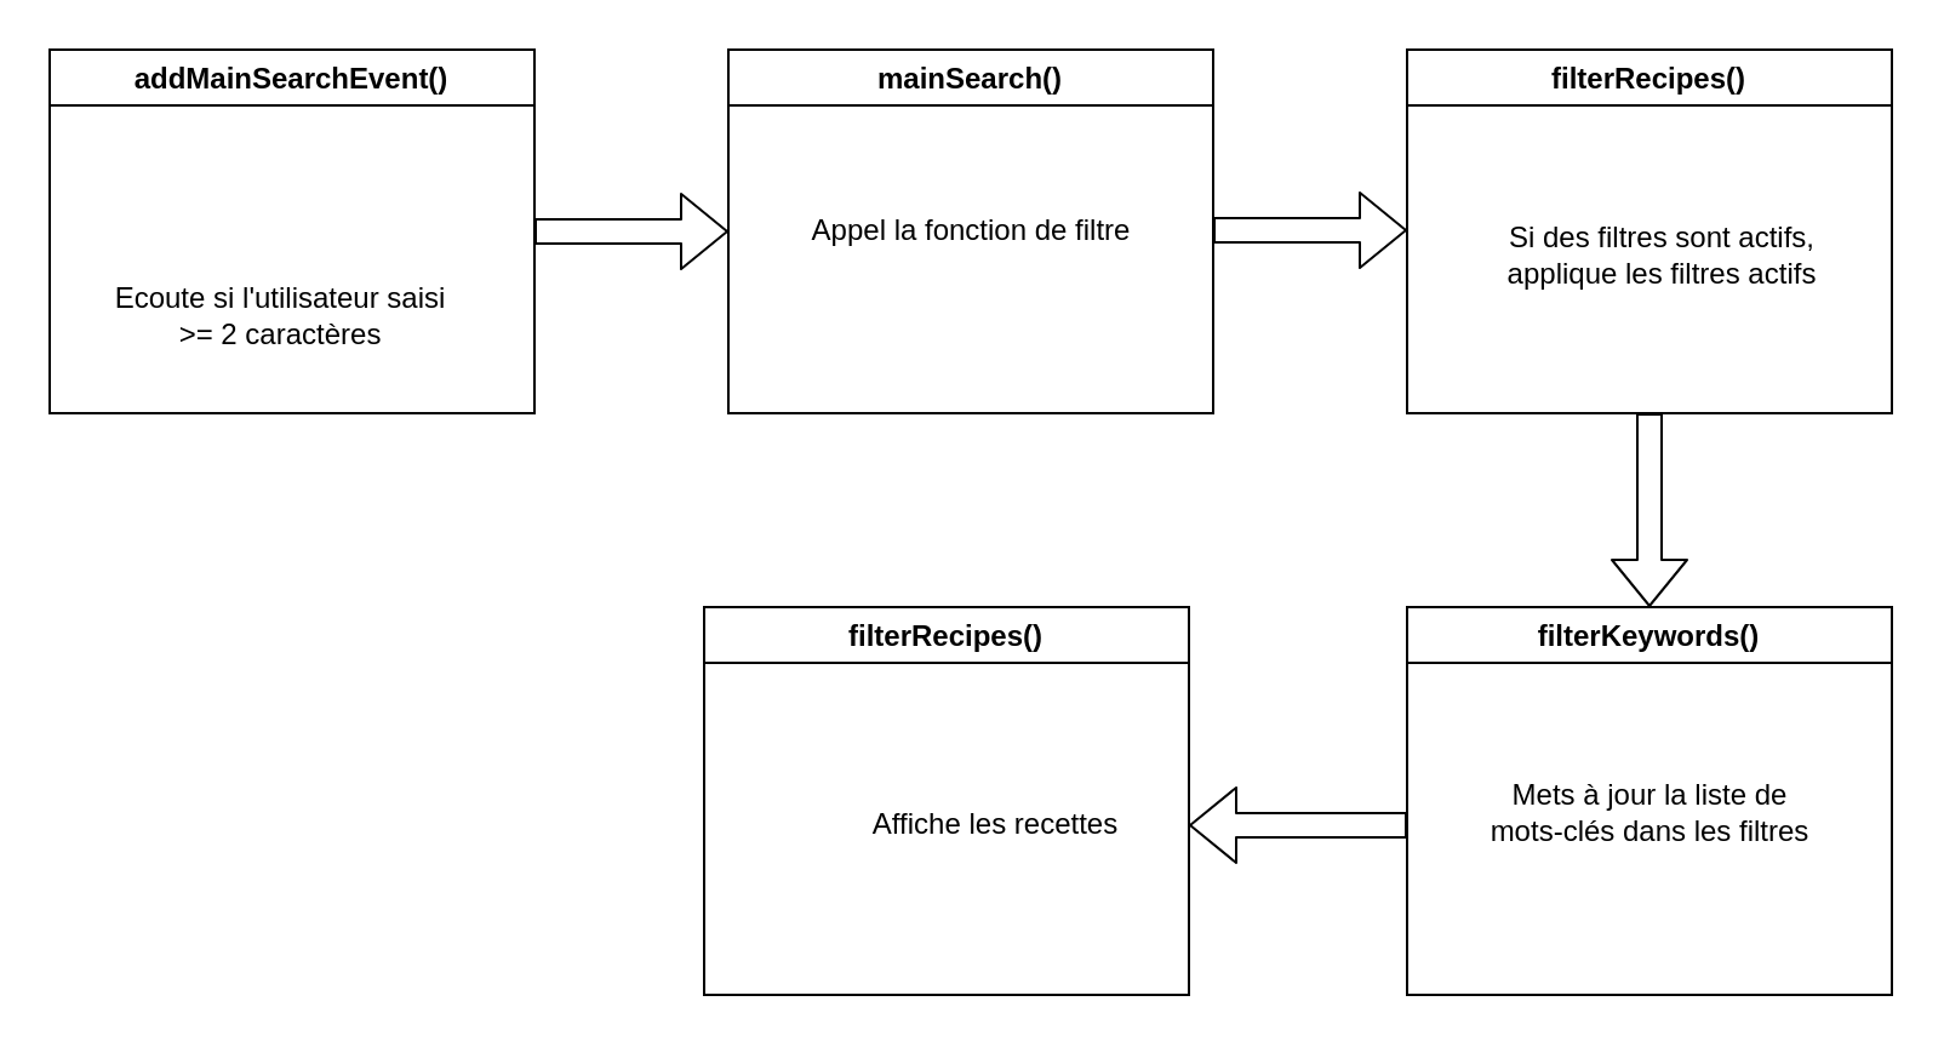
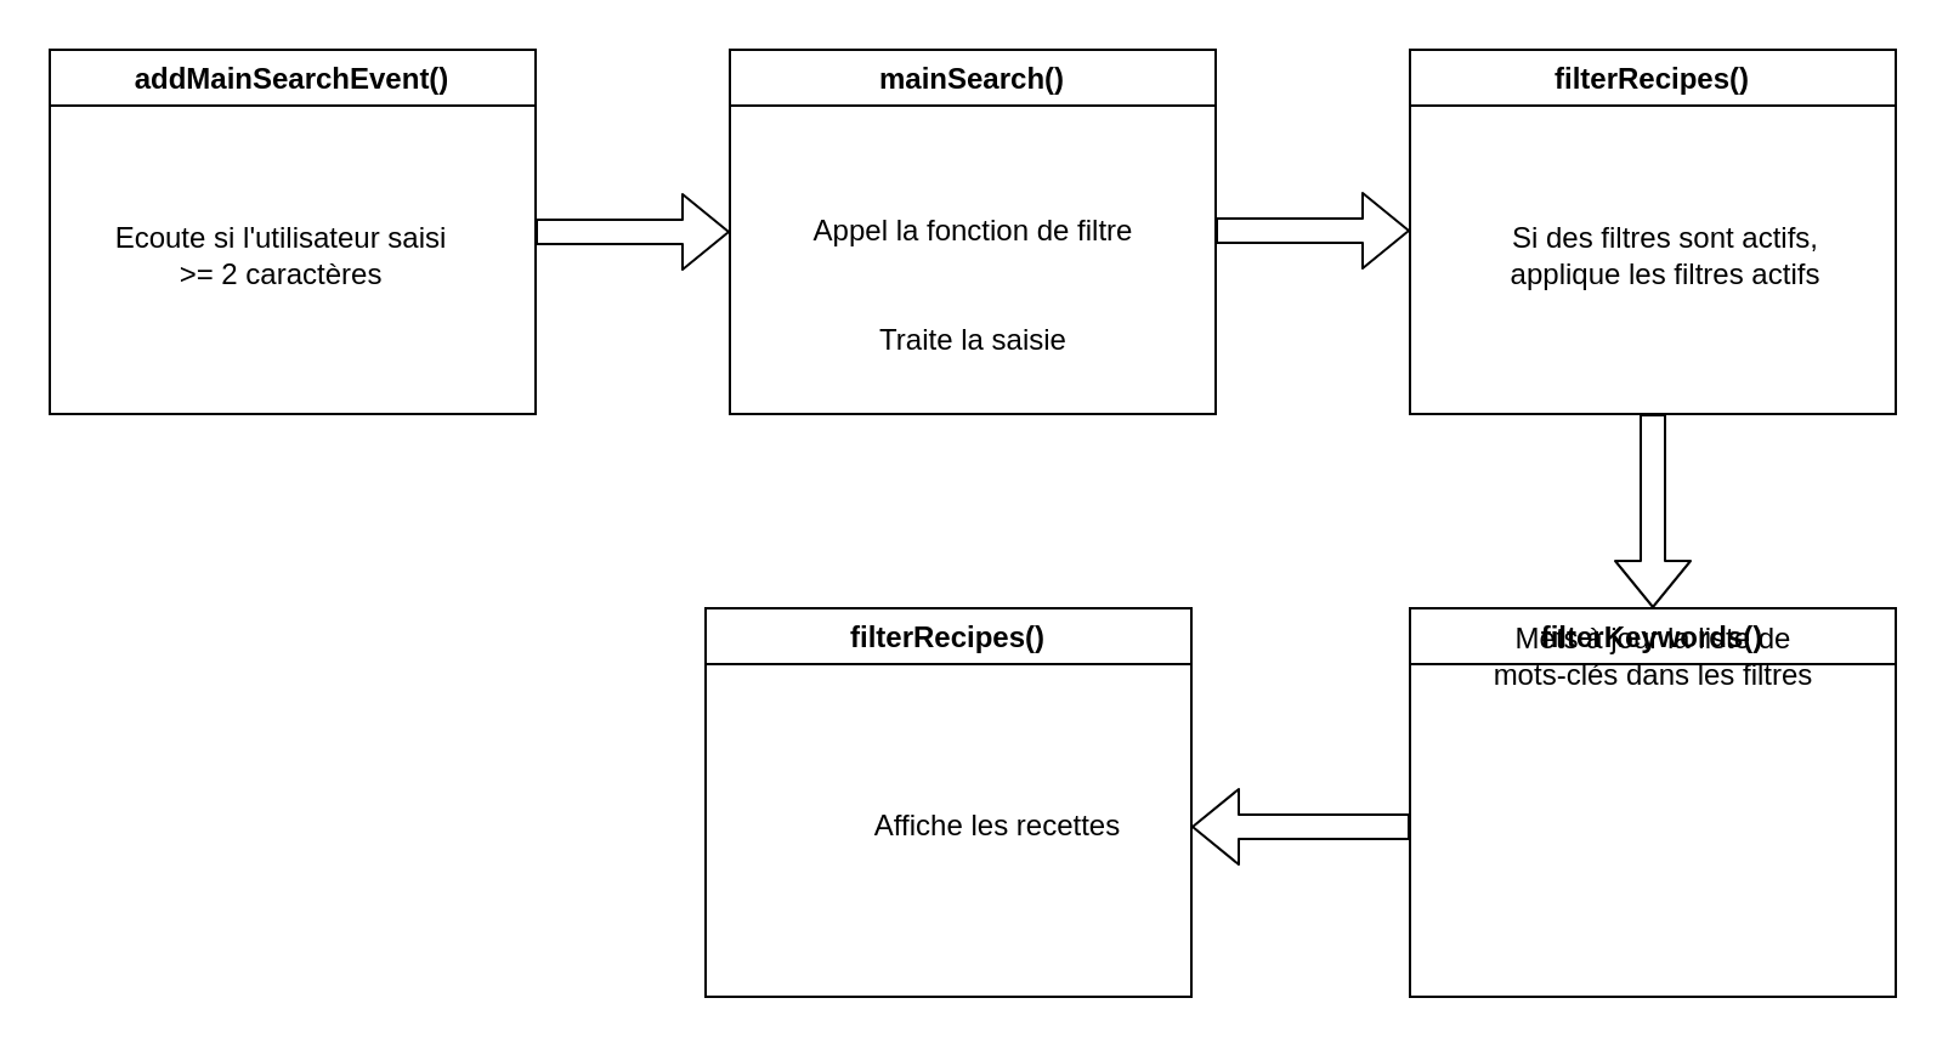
- <mxCell id="3" value="&lt;div&gt;Ecoute si l'utilisateur saisi &lt;br&gt;&lt;/div&gt;&lt;div&gt;&amp;gt;= 2 caractères&lt;/div&gt;" style="text;html=1;align=center;verticalAlign=middle;resizable=0;points=[];autosize=1;strokeColor=none;" vertex="1" parent="2"><mxGeometry x="20" y="95" width="150" height="30" as="geometry" /></mxCell>
+ <mxCell id="3" value="&lt;div&gt;Ecoute si l'utilisateur saisi &lt;br&gt;&lt;/div&gt;&lt;div&gt;&amp;gt;= 2 caractères&lt;/div&gt;" style="text;html=1;align=center;verticalAlign=middle;resizable=0;points=[];autosize=1;strokeColor=none;" vertex="1" parent="2"><mxGeometry x="20" y="70" width="150" height="30" as="geometry" /></mxCell>
+ <mxCell id="16" value="Traite la saisie" style="text;html=1;align=center;verticalAlign=middle;resizable=0;points=[];autosize=1;strokeColor=none;" vertex="1" parent="1"><mxGeometry x="355" y="130" width="90" height="20" as="geometry" /></mxCell>
- <mxCell id="8" value="&lt;div&gt;Mets à jour la liste de &lt;br&gt;&lt;/div&gt;&lt;div&gt;mots-clés dans les filtres&lt;/div&gt;" style="text;html=1;align=center;verticalAlign=middle;resizable=0;points=[];autosize=1;strokeColor=none;" vertex="1" parent="7"><mxGeometry x="25" y="70" width="150" height="30" as="geometry" /></mxCell>
+ <mxCell id="8" value="&lt;div&gt;Mets à jour la liste de &lt;br&gt;&lt;/div&gt;&lt;div&gt;mots-clés dans les filtres&lt;/div&gt;" style="text;html=1;align=center;verticalAlign=middle;resizable=0;points=[];autosize=1;strokeColor=none;" vertex="1" parent="7"><mxGeometry x="25" y="5" width="150" height="30" as="geometry" /></mxCell>
